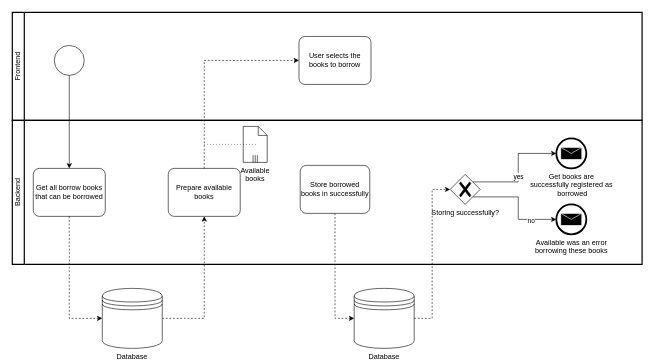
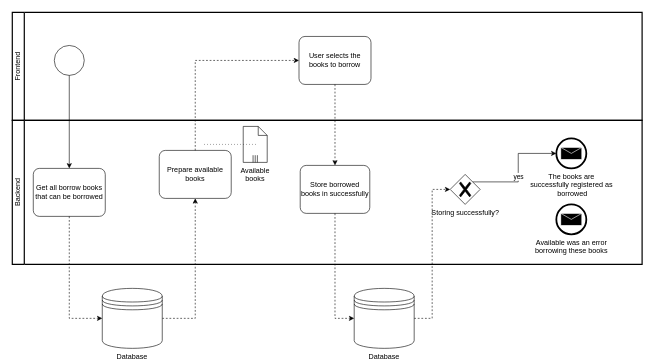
+ <mxCell id="20" style="edgeStyle=orthogonalEdgeStyle;rounded=0;orthogonalLoop=1;jettySize=auto;html=1;exitX=0.5;exitY=1;exitDx=0;exitDy=0;exitPerimeter=0;entryX=0.5;entryY=0;entryDx=0;entryDy=0;entryPerimeter=0;dashed=1;" edge="1" parent="1" source="4" target="6"><mxGeometry relative="1" as="geometry" /></mxCell>
- <mxCell id="15" value="Get books are&lt;br&gt;successfully registered as&lt;br&gt;&amp;nbsp;borrowed" style="points=[[0.145,0.145,0],[0.5,0,0],[0.855,0.145,0],[1,0.5,0],[0.855,0.855,0],[0.5,1,0],[0.145,0.855,0],[0,0.5,0]];shape=mxgraph.bpmn.event;html=1;verticalLabelPosition=bottom;labelBackgroundColor=#ffffff;verticalAlign=top;align=center;perimeter=ellipsePerimeter;outlineConnect=0;aspect=fixed;outline=end;symbol=message;" vertex="1" parent="5"><mxGeometry x="907" y="30" width="50" height="50" as="geometry" /></mxCell>
+ <mxCell id="15" value="The books are&lt;br&gt;successfully registered as&lt;br&gt;&amp;nbsp;borrowed" style="points=[[0.145,0.145,0],[0.5,0,0],[0.855,0.145,0],[1,0.5,0],[0.855,0.855,0],[0.5,1,0],[0.145,0.855,0],[0,0.5,0]];shape=mxgraph.bpmn.event;html=1;verticalLabelPosition=bottom;labelBackgroundColor=#ffffff;verticalAlign=top;align=center;perimeter=ellipsePerimeter;outlineConnect=0;aspect=fixed;outline=end;symbol=message;" vertex="1" parent="5"><mxGeometry x="907" y="30" width="50" height="50" as="geometry" /></mxCell>
- <mxCell id="14" value="Prepare available books" style="points=[[0.25,0,0],[0.5,0,0],[0.75,0,0],[1,0.25,0],[1,0.5,0],[1,0.75,0],[0.75,1,0],[0.5,1,0],[0.25,1,0],[0,0.75,0],[0,0.5,0],[0,0.25,0]];shape=mxgraph.bpmn.task;whiteSpace=wrap;rectStyle=rounded;size=10;html=1;taskMarker=abstract;" vertex="1" parent="5"><mxGeometry x="260" y="80" width="120" height="80" as="geometry" /></mxCell>
+ <mxCell id="14" value="Prepare available books" style="points=[[0.25,0,0],[0.5,0,0],[0.75,0,0],[1,0.25,0],[1,0.5,0],[1,0.75,0],[0.75,1,0],[0.5,1,0],[0.25,1,0],[0,0.75,0],[0,0.5,0],[0,0.25,0]];shape=mxgraph.bpmn.task;whiteSpace=wrap;rectStyle=rounded;size=10;html=1;taskMarker=abstract;" vertex="1" parent="5"><mxGeometry x="245" y="50" width="120" height="80" as="geometry" /></mxCell>
- <mxCell id="7" style="edgeStyle=orthogonalEdgeStyle;rounded=0;orthogonalLoop=1;jettySize=auto;html=1;exitX=0.75;exitY=0.75;exitDx=0;exitDy=0;exitPerimeter=0;entryX=0;entryY=0.5;entryDx=0;entryDy=0;entryPerimeter=0;" edge="1" parent="5" source="11" target="12"><mxGeometry relative="1" as="geometry" /></mxCell>
- <mxCell id="8" value="no" style="edgeLabel;html=1;align=center;verticalAlign=middle;resizable=0;points=[];" vertex="1" connectable="0" parent="7"><mxGeometry x="0.513" y="-1" relative="1" as="geometry"><mxPoint as="offset" /></mxGeometry></mxCell>
